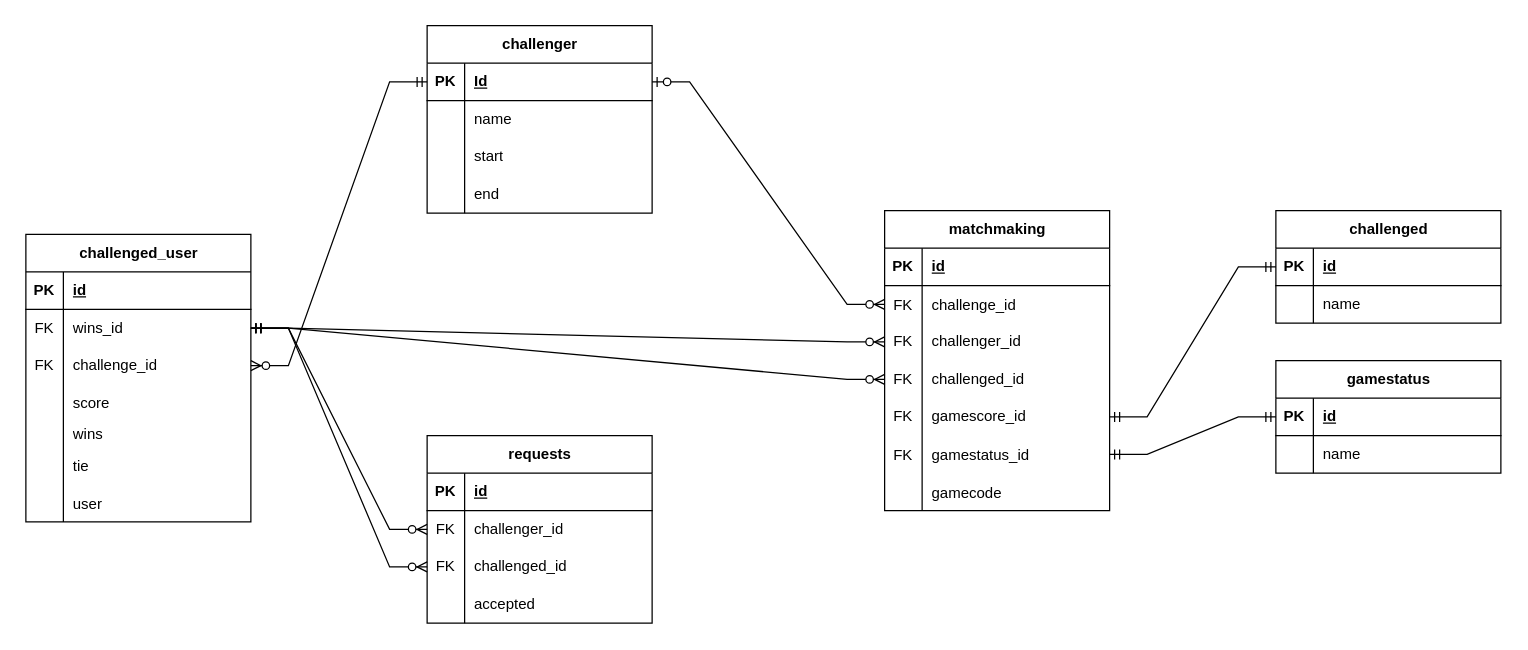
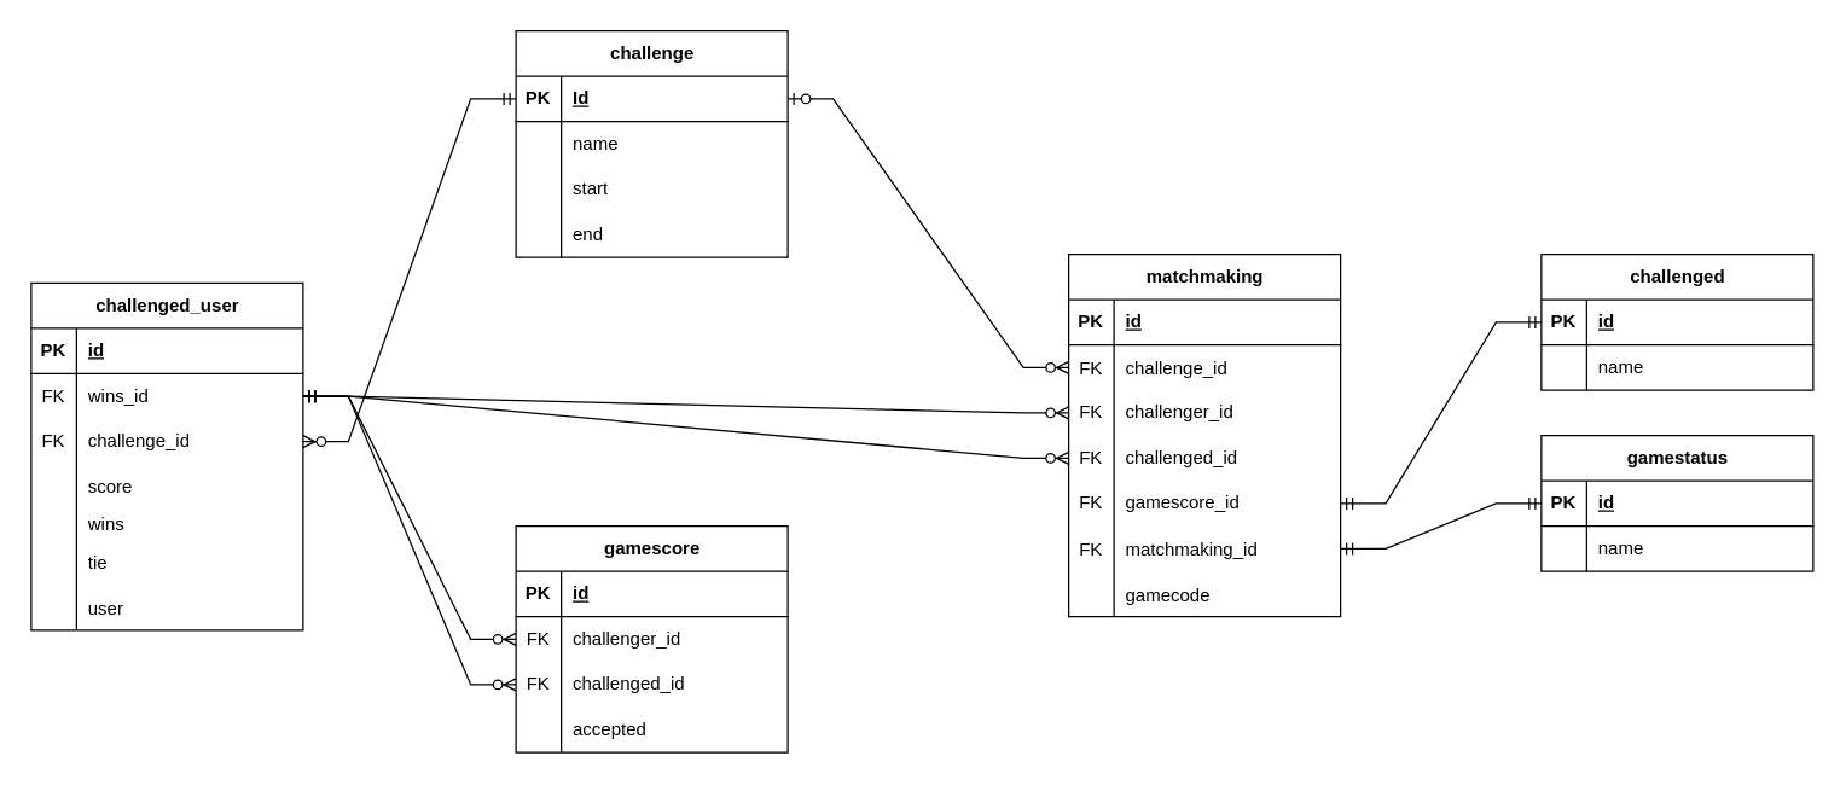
- <mxCell id="2" value="challenger" style="shape=table;startSize=30;container=1;collapsible=1;childLayout=tableLayout;fixedRows=1;rowLines=0;fontStyle=1;align=center;resizeLast=1;html=1;" parent="1" vertex="1"><mxGeometry x="341" y="20" width="180" height="150" as="geometry" /></mxCell>
+ <mxCell id="2" value="challenge" style="shape=table;startSize=30;container=1;collapsible=1;childLayout=tableLayout;fixedRows=1;rowLines=0;fontStyle=1;align=center;resizeLast=1;html=1;" parent="1" vertex="1"><mxGeometry x="341" y="20" width="180" height="150" as="geometry" /></mxCell>
- <mxCell id="73" value="requests" style="shape=table;startSize=30;container=1;collapsible=1;childLayout=tableLayout;fixedRows=1;rowLines=0;fontStyle=1;align=center;resizeLast=1;html=1;" parent="1" vertex="1"><mxGeometry x="341" y="348" width="180" height="150" as="geometry" /></mxCell>
+ <mxCell id="73" value="gamescore" style="shape=table;startSize=30;container=1;collapsible=1;childLayout=tableLayout;fixedRows=1;rowLines=0;fontStyle=1;align=center;resizeLast=1;html=1;" parent="1" vertex="1"><mxGeometry x="341" y="348" width="180" height="150" as="geometry" /></mxCell>
- <mxCell id="69" value="gamestatus_id" style="shape=partialRectangle;connectable=0;fillColor=none;top=0;left=0;bottom=0;right=0;align=left;spacingLeft=6;overflow=hidden;" parent="67" vertex="1"><mxGeometry x="30" width="150" height="30" as="geometry"><mxRectangle width="150" height="30" as="alternateBounds" /></mxGeometry></mxCell>
+ <mxCell id="69" value="matchmaking_id" style="shape=partialRectangle;connectable=0;fillColor=none;top=0;left=0;bottom=0;right=0;align=left;spacingLeft=6;overflow=hidden;" parent="67" vertex="1"><mxGeometry x="30" width="150" height="30" as="geometry"><mxRectangle width="150" height="30" as="alternateBounds" /></mxGeometry></mxCell>
